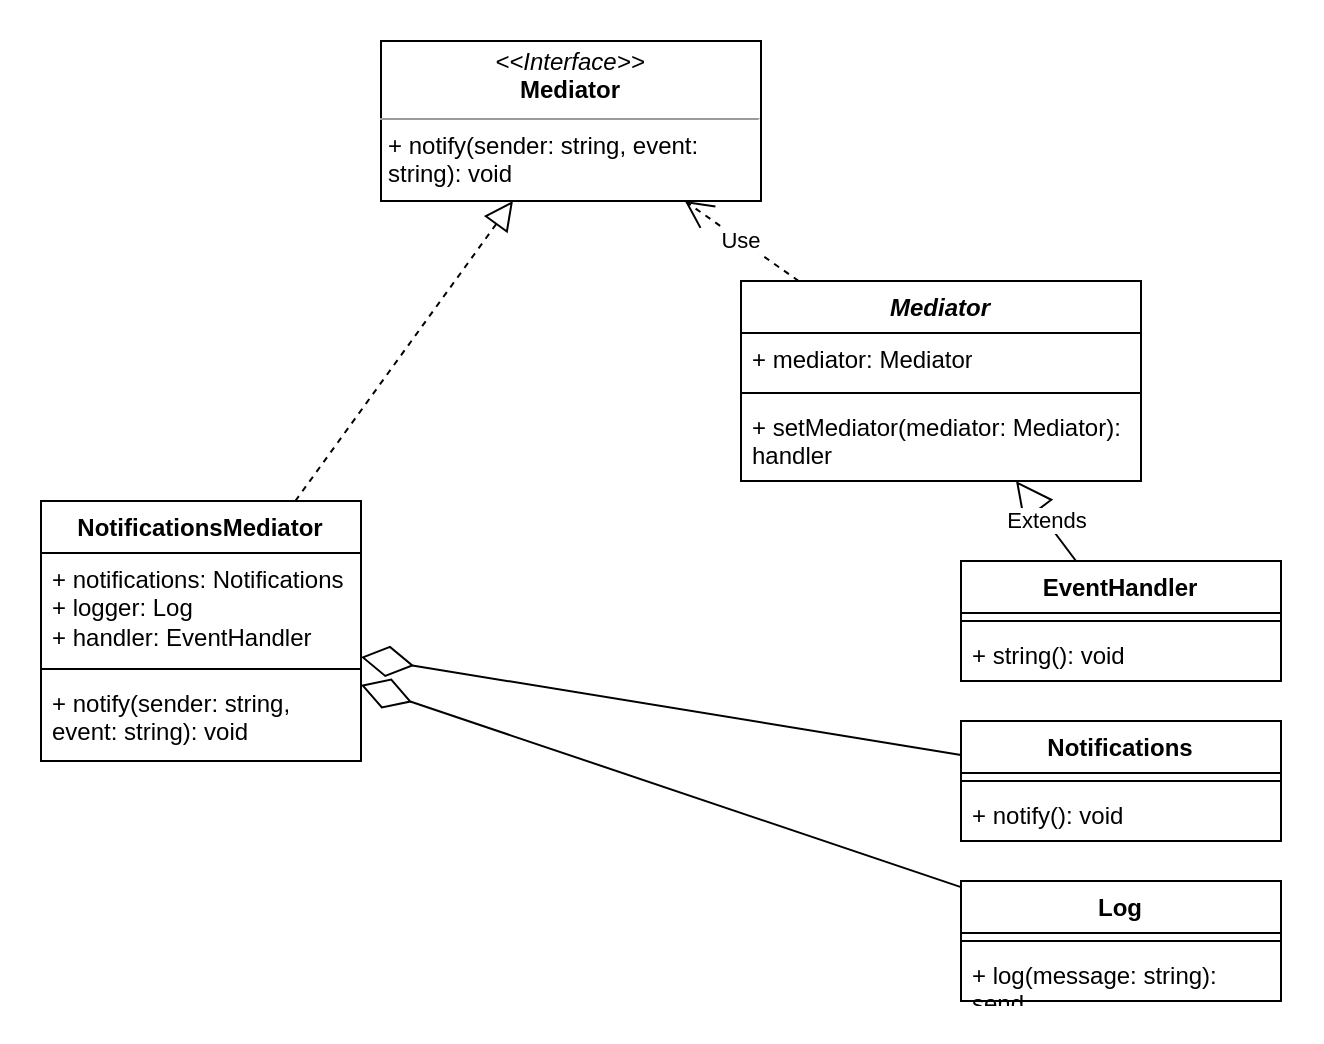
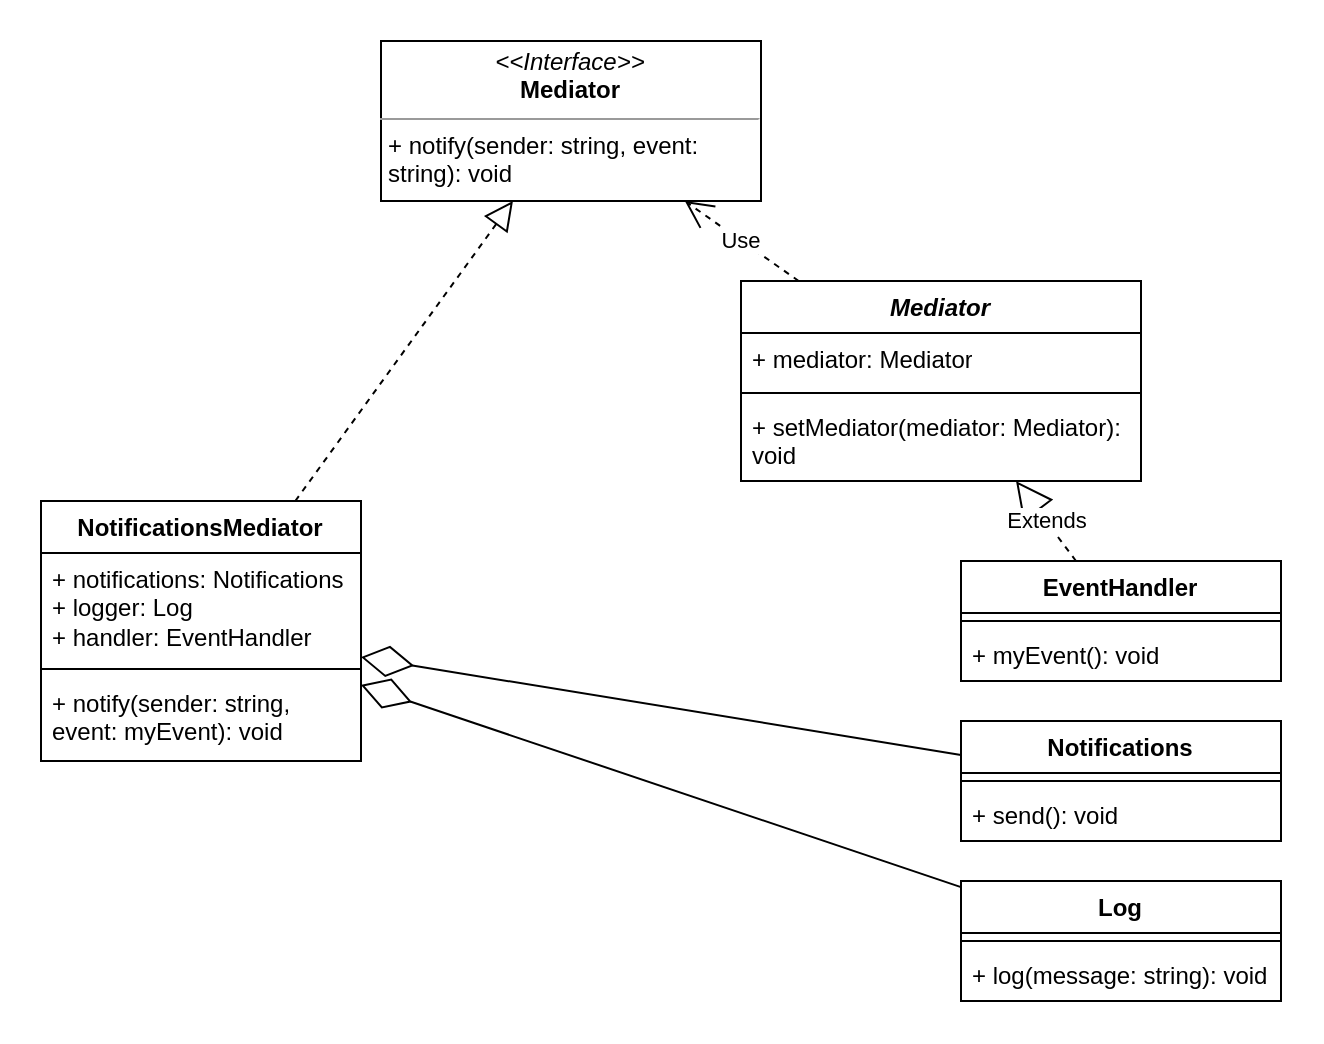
- <mxCell id="6" value="+ setMediator(mediator: Mediator): handler" style="text;strokeColor=none;fillColor=none;align=left;verticalAlign=top;spacingLeft=4;spacingRight=4;overflow=hidden;rotatable=0;points=[[0,0.5],[1,0.5]];portConstraint=eastwest;whiteSpace=wrap;html=1;" vertex="1" parent="3"><mxGeometry y="60" width="200" height="40" as="geometry" /></mxCell>
+ <mxCell id="6" value="+ setMediator(mediator: Mediator): void" style="text;strokeColor=none;fillColor=none;align=left;verticalAlign=top;spacingLeft=4;spacingRight=4;overflow=hidden;rotatable=0;points=[[0,0.5],[1,0.5]];portConstraint=eastwest;whiteSpace=wrap;html=1;" vertex="1" parent="3"><mxGeometry y="60" width="200" height="40" as="geometry" /></mxCell>
- <mxCell id="17" value="Extends" style="endArrow=block;endSize=16;endFill=0;html=1;rounded=0;" edge="1" parent="1" source="14" target="3"><mxGeometry width="160" relative="1" as="geometry"><mxPoint x="160" y="380" as="sourcePoint" /><mxPoint x="320" y="380" as="targetPoint" /></mxGeometry></mxCell>
+ <mxCell id="17" value="Extends" style="endArrow=block;endSize=16;endFill=0;html=1;rounded=0;dashed=1;" edge="1" parent="1" source="14" target="3"><mxGeometry width="160" relative="1" as="geometry"><mxPoint x="160" y="380" as="sourcePoint" /><mxPoint x="320" y="380" as="targetPoint" /></mxGeometry></mxCell>
- <mxCell id="16" value="+ string(): void" style="text;strokeColor=none;fillColor=none;align=left;verticalAlign=top;spacingLeft=4;spacingRight=4;overflow=hidden;rotatable=0;points=[[0,0.5],[1,0.5]];portConstraint=eastwest;whiteSpace=wrap;html=1;" vertex="1" parent="14"><mxGeometry y="34" width="160" height="26" as="geometry" /></mxCell>
+ <mxCell id="16" value="+ myEvent(): void" style="text;strokeColor=none;fillColor=none;align=left;verticalAlign=top;spacingLeft=4;spacingRight=4;overflow=hidden;rotatable=0;points=[[0,0.5],[1,0.5]];portConstraint=eastwest;whiteSpace=wrap;html=1;" vertex="1" parent="14"><mxGeometry y="34" width="160" height="26" as="geometry" /></mxCell>
- <mxCell id="21" value="+ notify(sender: string, event: string): void" style="text;strokeColor=none;fillColor=none;align=left;verticalAlign=top;spacingLeft=4;spacingRight=4;overflow=hidden;rotatable=0;points=[[0,0.5],[1,0.5]];portConstraint=eastwest;whiteSpace=wrap;html=1;" vertex="1" parent="18"><mxGeometry y="88" width="160" height="42" as="geometry" /></mxCell>
+ <mxCell id="21" value="+ notify(sender: string, event: myEvent): void" style="text;strokeColor=none;fillColor=none;align=left;verticalAlign=top;spacingLeft=4;spacingRight=4;overflow=hidden;rotatable=0;points=[[0,0.5],[1,0.5]];portConstraint=eastwest;whiteSpace=wrap;html=1;" vertex="1" parent="18"><mxGeometry y="88" width="160" height="42" as="geometry" /></mxCell>
- <mxCell id="10" value="+ notify(): void" style="text;strokeColor=none;fillColor=none;align=left;verticalAlign=top;spacingLeft=4;spacingRight=4;overflow=hidden;rotatable=0;points=[[0,0.5],[1,0.5]];portConstraint=eastwest;whiteSpace=wrap;html=1;" vertex="1" parent="8"><mxGeometry y="34" width="160" height="26" as="geometry" /></mxCell>
+ <mxCell id="10" value="+ send(): void" style="text;strokeColor=none;fillColor=none;align=left;verticalAlign=top;spacingLeft=4;spacingRight=4;overflow=hidden;rotatable=0;points=[[0,0.5],[1,0.5]];portConstraint=eastwest;whiteSpace=wrap;html=1;" vertex="1" parent="8"><mxGeometry y="34" width="160" height="26" as="geometry" /></mxCell>
- <mxCell id="13" value="+ log(message: string): send" style="text;strokeColor=none;fillColor=none;align=left;verticalAlign=top;spacingLeft=4;spacingRight=4;overflow=hidden;rotatable=0;points=[[0,0.5],[1,0.5]];portConstraint=eastwest;whiteSpace=wrap;html=1;" vertex="1" parent="11"><mxGeometry y="34" width="160" height="26" as="geometry" /></mxCell>
+ <mxCell id="13" value="+ log(message: string): void" style="text;strokeColor=none;fillColor=none;align=left;verticalAlign=top;spacingLeft=4;spacingRight=4;overflow=hidden;rotatable=0;points=[[0,0.5],[1,0.5]];portConstraint=eastwest;whiteSpace=wrap;html=1;" vertex="1" parent="11"><mxGeometry y="34" width="160" height="26" as="geometry" /></mxCell>
